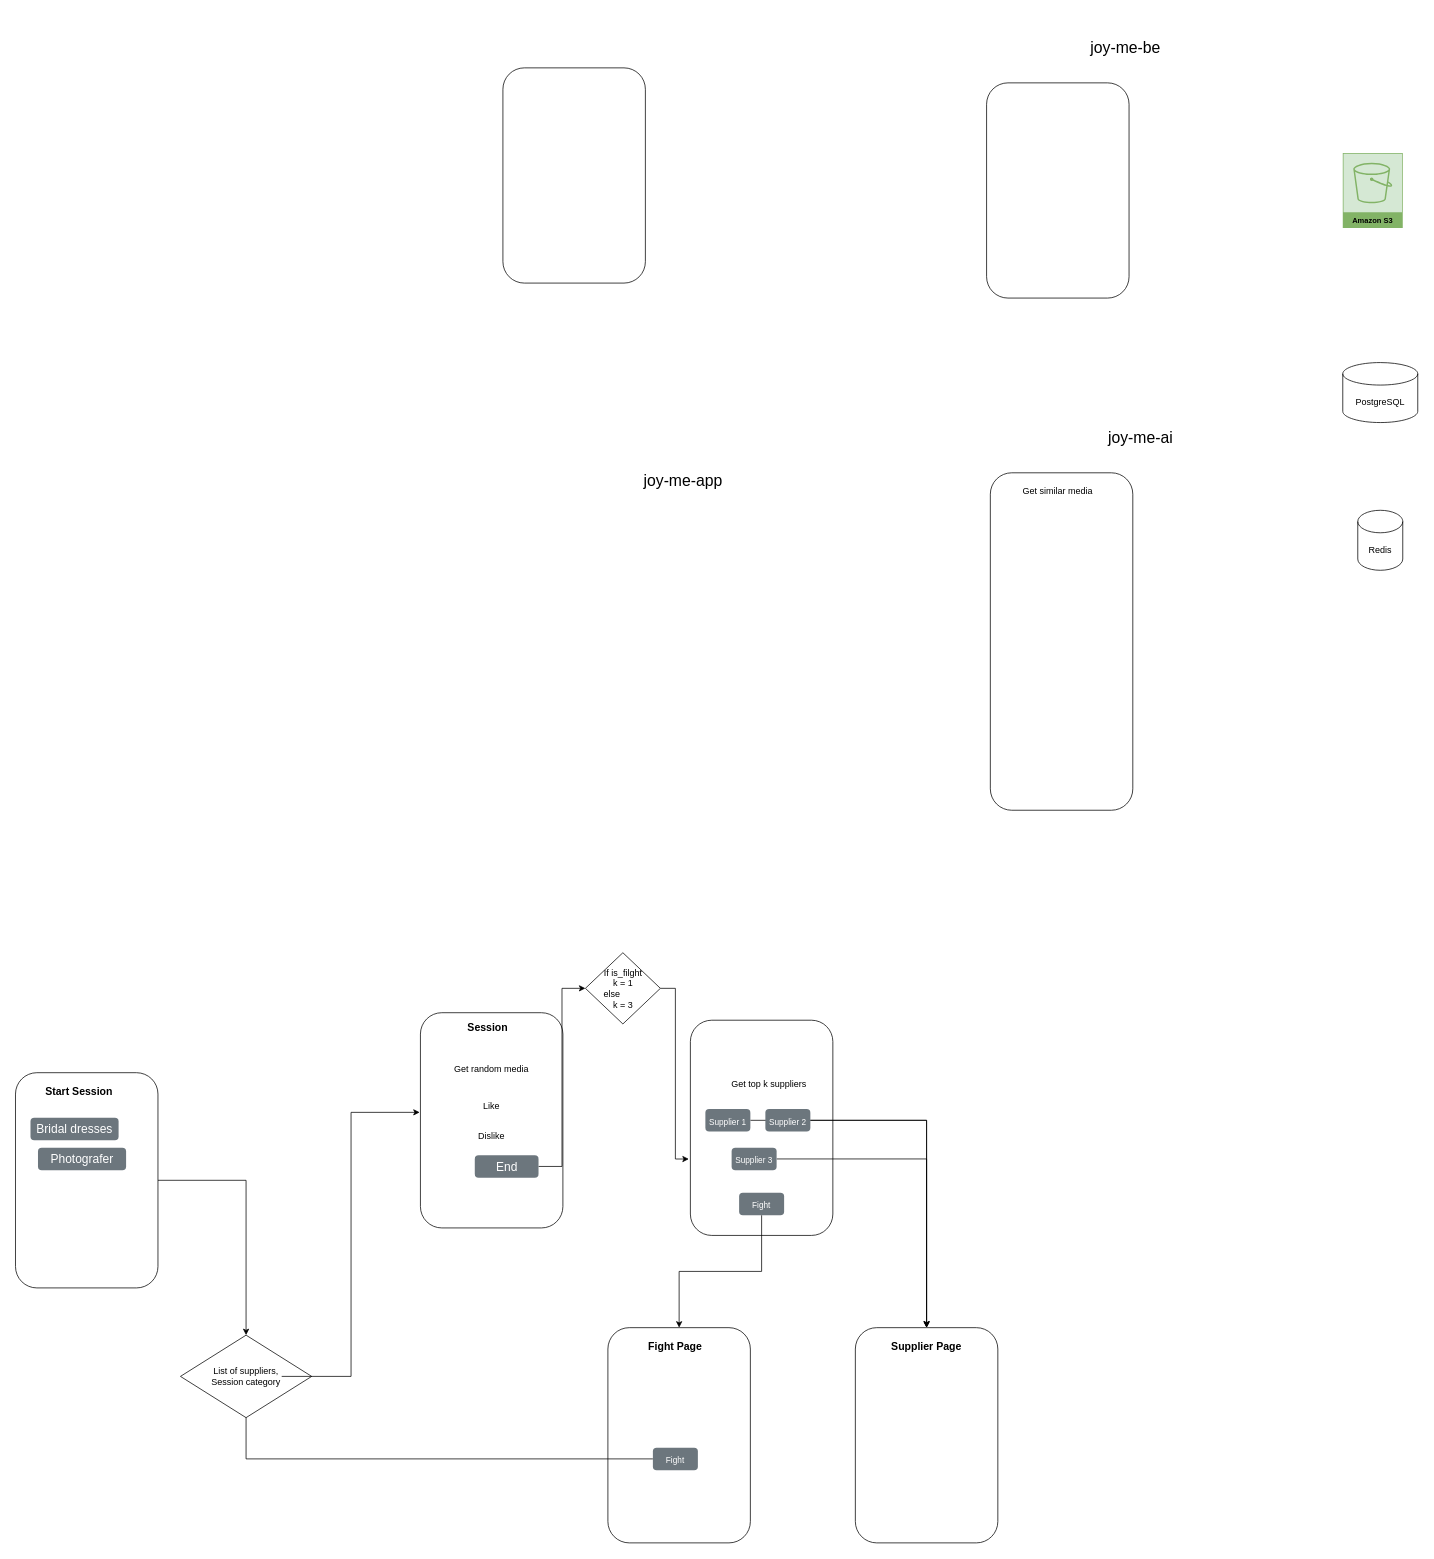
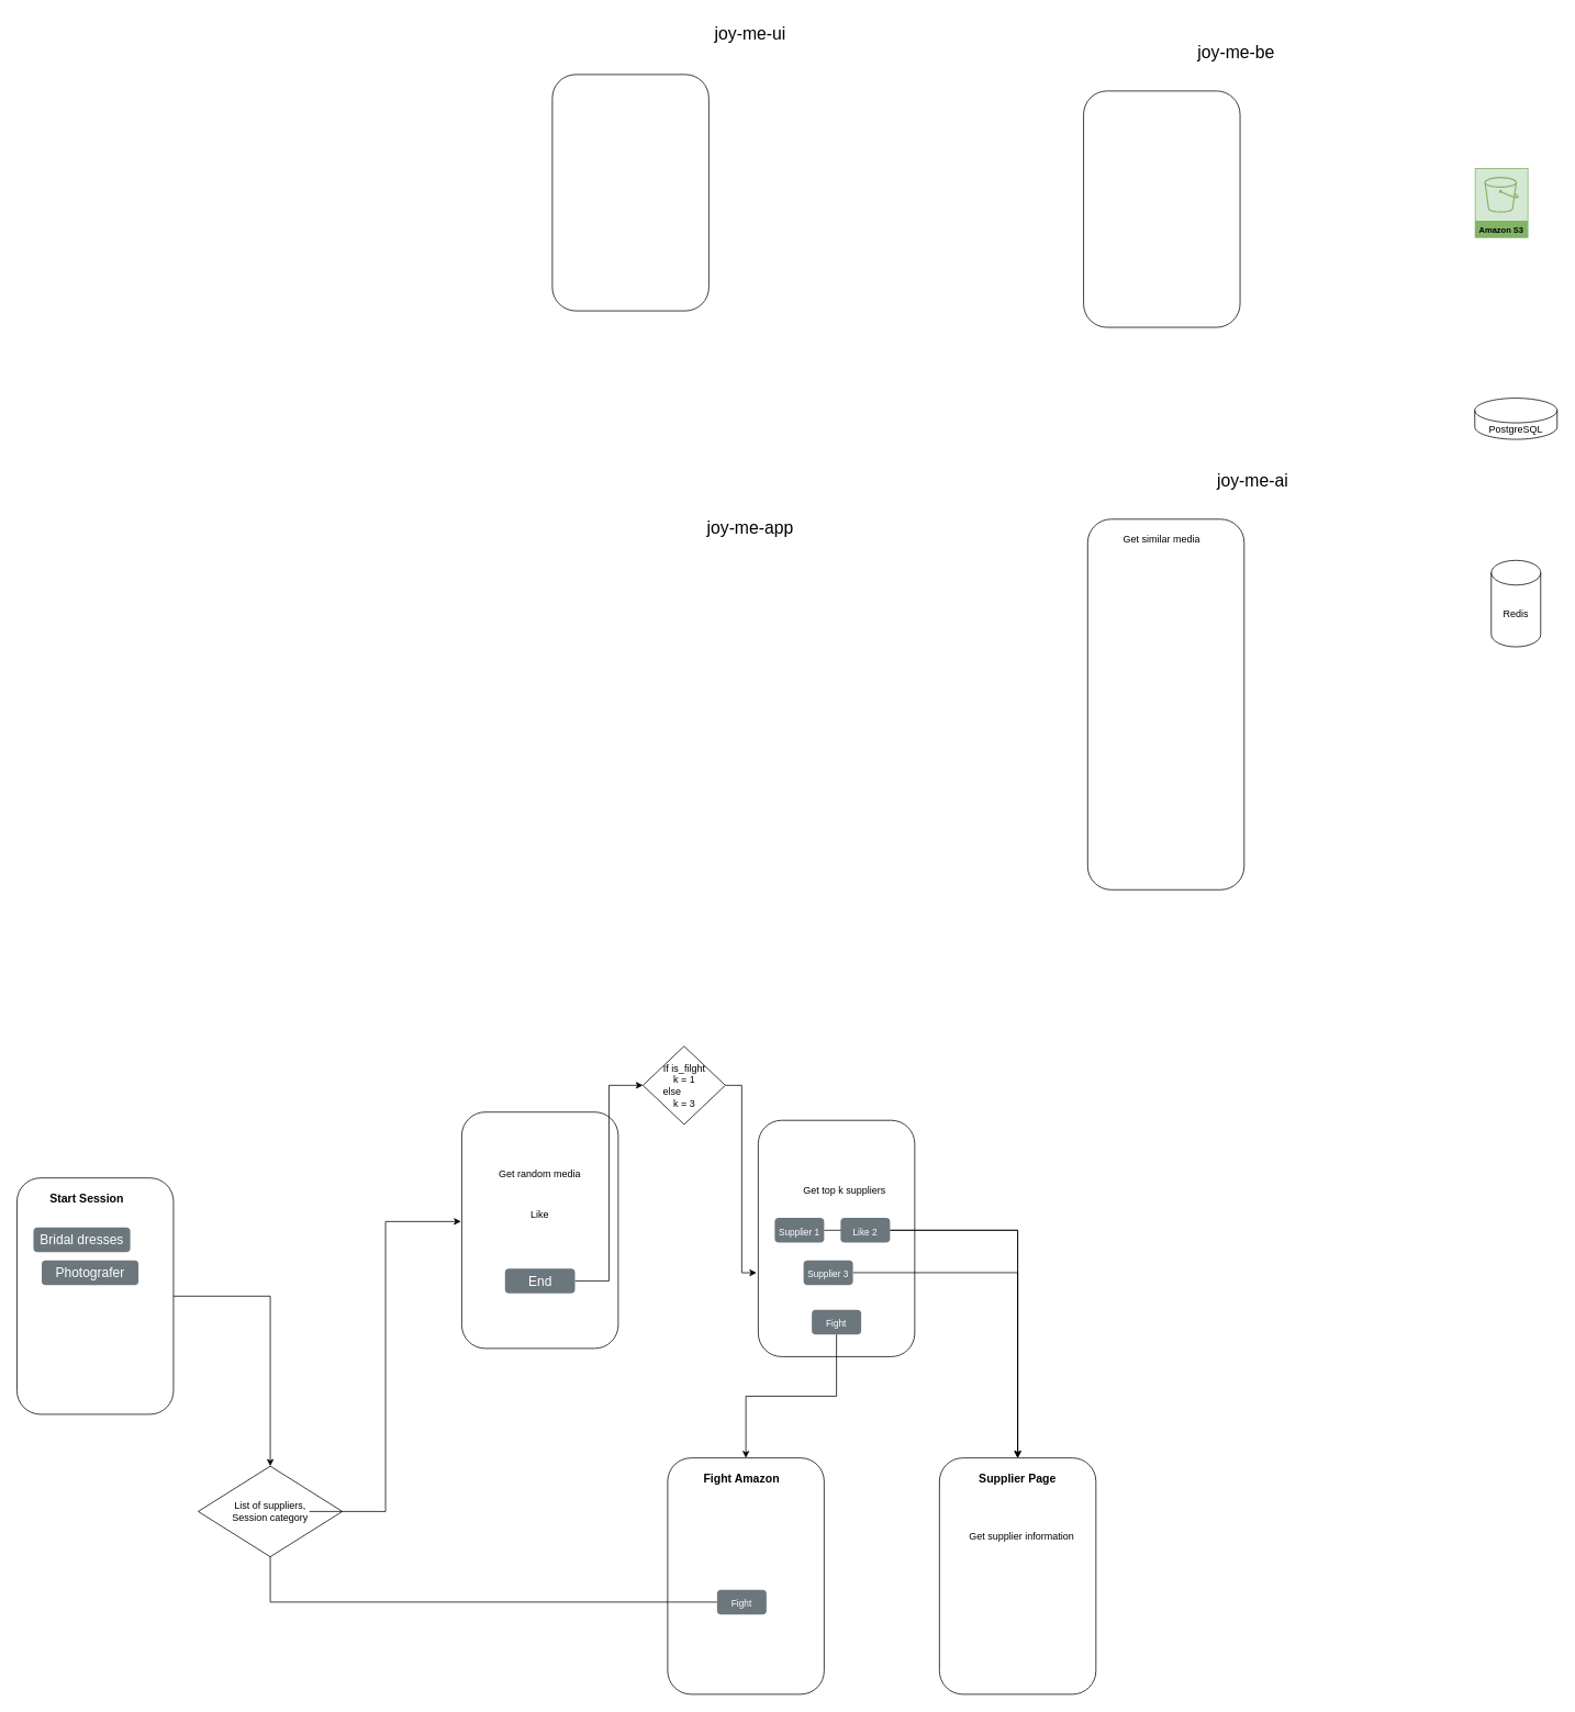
+ <mxCell id="12" value="&lt;font style=&quot;font-size: 21px;&quot;&gt;joy-me-ui&lt;/font&gt;" style="text;html=1;align=center;verticalAlign=middle;resizable=0;points=[];autosize=1;strokeColor=none;fillColor=none;" vertex="1" parent="1"><mxGeometry x="855" width="110" height="40" as="geometry" y="20" /></mxCell>
- <mxCell id="13" value="Amazon S3" style="sketch=0;outlineConnect=0;strokeColor=#82b366;fillColor=#d5e8d4;dashed=0;verticalLabelPosition=middle;verticalAlign=bottom;align=center;html=1;whiteSpace=wrap;fontSize=10;fontStyle=1;spacing=3;shape=mxgraph.aws4.productIcon;prIcon=mxgraph.aws4.s3;" vertex="1" parent="1"><mxGeometry x="1790" y="203.5" width="80" height="100" as="geometry" /></mxCell>
+ <mxCell id="13" value="Amazon S3" style="sketch=0;outlineConnect=0;strokeColor=#82b366;fillColor=#d5e8d4;dashed=0;verticalLabelPosition=middle;verticalAlign=bottom;align=center;html=1;whiteSpace=wrap;fontSize=10;fontStyle=1;spacing=3;shape=mxgraph.aws4.productIcon;prIcon=mxgraph.aws4.s3;" vertex="1" parent="1"><mxGeometry x="1790" y="203.5" width="65" height="85" as="geometry" /></mxCell>
- <mxCell id="6" value="PostgreSQL" style="shape=cylinder3;whiteSpace=wrap;html=1;boundedLbl=1;backgroundOutline=1;size=15;" vertex="1" parent="1"><mxGeometry x="1790" y="483" width="100" height="80" as="geometry" /></mxCell>
+ <mxCell id="6" value="PostgreSQL" style="shape=cylinder3;whiteSpace=wrap;html=1;boundedLbl=1;backgroundOutline=1;size=15;" vertex="1" parent="1"><mxGeometry x="1790" y="483" width="100" height="50" as="geometry" /></mxCell>
- <mxCell id="5" value="Redis" style="shape=cylinder3;whiteSpace=wrap;html=1;boundedLbl=1;backgroundOutline=1;size=15;" vertex="1" parent="1"><mxGeometry x="1810" y="680" width="60" height="80" as="geometry" /></mxCell>
+ <mxCell id="5" value="Redis" style="shape=cylinder3;whiteSpace=wrap;html=1;boundedLbl=1;backgroundOutline=1;size=15;" vertex="1" parent="1"><mxGeometry x="1810" y="680" width="60" height="105" as="geometry" /></mxCell>
- <mxCell id="14" value="&lt;h3&gt;Session&lt;/h3&gt;" style="text;strokeColor=none;align=center;fillColor=none;html=1;verticalAlign=middle;whiteSpace=wrap;rounded=0;" vertex="1" parent="1"><mxGeometry x="620" y="1355" width="60" height="30" as="geometry" /></mxCell>
- <mxCell id="31" value="&lt;font style=&quot;font-size: 11px;&quot;&gt;Supplier 2&lt;/font&gt;" style="html=1;shadow=0;dashed=0;shape=mxgraph.bootstrap.rrect;rSize=5;strokeColor=none;strokeWidth=1;fillColor=#6C767D;fontColor=#FFFFFF;whiteSpace=wrap;align=center;verticalAlign=middle;spacingLeft=0;fontStyle=0;fontSize=16;spacing=5;" vertex="1" parent="1"><mxGeometry x="1020" y="1478.5" width="60" height="30" as="geometry" /></mxCell>
+ <mxCell id="31" value="&lt;font style=&quot;font-size: 11px;&quot;&gt;Like 2&lt;/font&gt;" style="html=1;shadow=0;dashed=0;shape=mxgraph.bootstrap.rrect;rSize=5;strokeColor=none;strokeWidth=1;fillColor=#6C767D;fontColor=#FFFFFF;whiteSpace=wrap;align=center;verticalAlign=middle;spacingLeft=0;fontStyle=0;fontSize=16;spacing=5;" vertex="1" parent="1"><mxGeometry x="1020" y="1478.5" width="60" height="30" as="geometry" /></mxCell>
- <mxCell id="16" value="Dislike" style="text;strokeColor=none;align=center;fillColor=none;html=1;verticalAlign=middle;whiteSpace=wrap;rounded=0;" vertex="1" parent="1"><mxGeometry x="625" y="1500" width="60" height="30" as="geometry" /></mxCell>
- <mxCell id="25" value="End" style="html=1;shadow=0;dashed=0;shape=mxgraph.bootstrap.rrect;rSize=5;strokeColor=none;strokeWidth=1;fillColor=#6C767D;fontColor=#FFFFFF;whiteSpace=wrap;align=center;verticalAlign=middle;spacingLeft=0;fontStyle=0;fontSize=16;spacing=5;" vertex="1" parent="1"><mxGeometry x="632.5" y="1540" width="85" height="30" as="geometry" /></mxCell>
+ <mxCell id="25" value="End" style="html=1;shadow=0;dashed=0;shape=mxgraph.bootstrap.rrect;rSize=5;strokeColor=none;strokeWidth=1;fillColor=#6C767D;fontColor=#FFFFFF;whiteSpace=wrap;align=center;verticalAlign=middle;spacingLeft=0;fontStyle=0;fontSize=16;spacing=5;" vertex="1" parent="1"><mxGeometry x="612.5" y="1540" width="85" height="30" as="geometry" /></mxCell>
- <mxCell id="22" value="&lt;h3&gt;Fight Page&lt;/h3&gt;" style="text;strokeColor=none;align=center;fillColor=none;html=1;verticalAlign=middle;whiteSpace=wrap;rounded=0;" vertex="1" parent="1"><mxGeometry x="845" y="1780" width="110" height="30" as="geometry" /></mxCell>
+ <mxCell id="22" value="&lt;h3&gt;Fight Amazon&lt;/h3&gt;" style="text;strokeColor=none;align=center;fillColor=none;html=1;verticalAlign=middle;whiteSpace=wrap;rounded=0;" vertex="1" parent="1"><mxGeometry x="845" y="1780" width="110" height="30" as="geometry" /></mxCell>
+ <mxCell id="34" value="Get supplier information" style="text;strokeColor=none;align=center;fillColor=none;html=1;verticalAlign=middle;whiteSpace=wrap;rounded=0;" vertex="1" parent="1"><mxGeometry x="1165" y="1850" width="150" height="30" as="geometry" /></mxCell>
